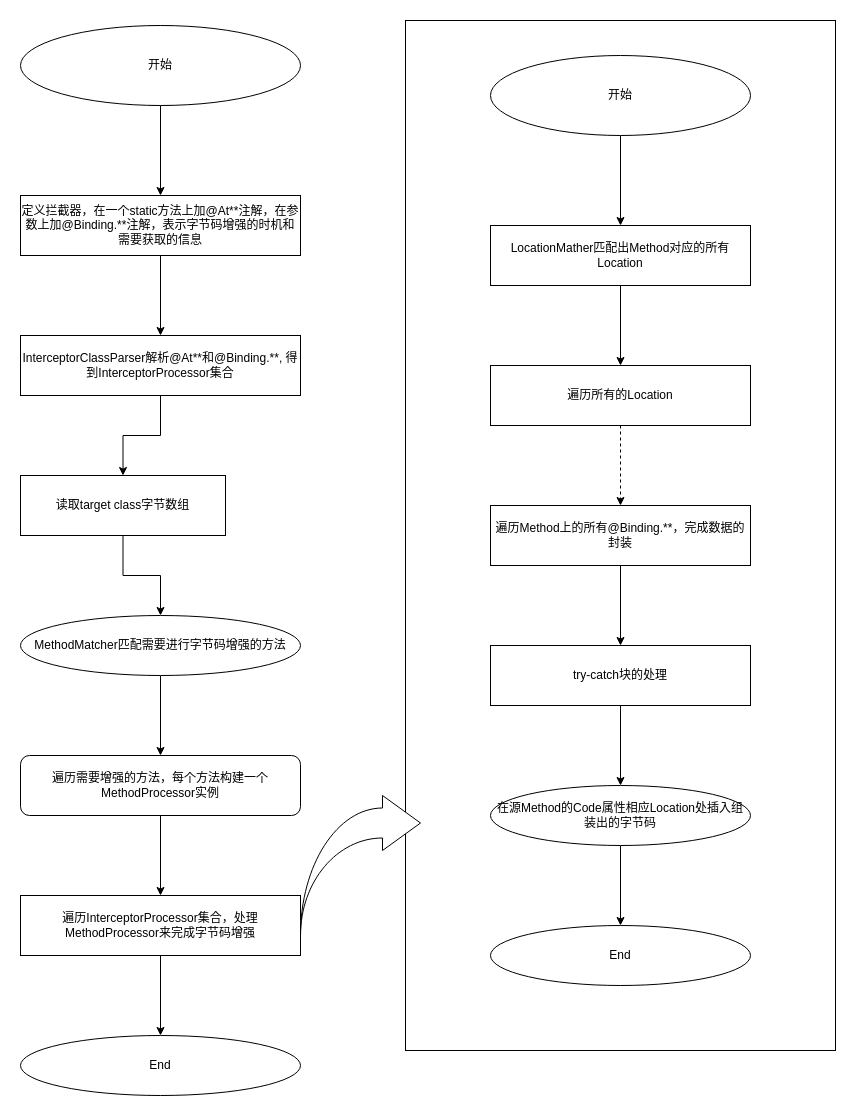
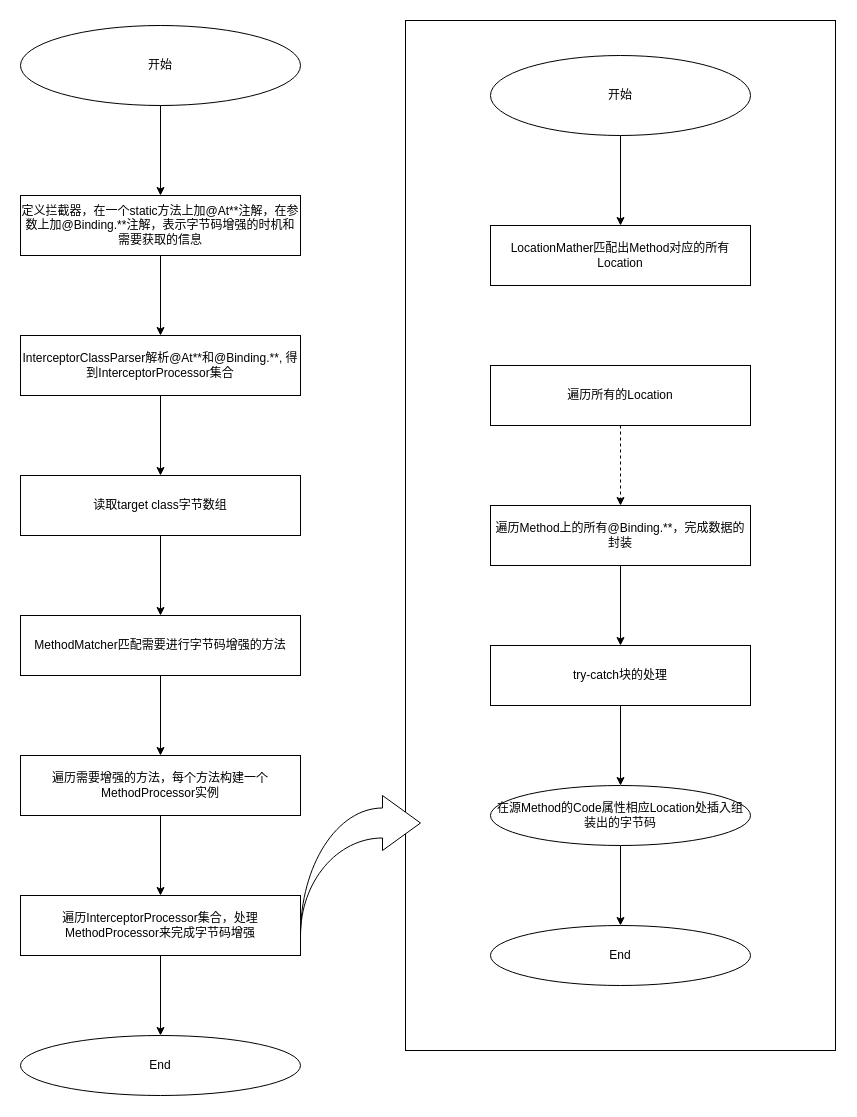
- <mxCell id="20" value="" style="edgeStyle=orthogonalEdgeStyle;rounded=0;orthogonalLoop=1;jettySize=auto;html=1;" parent="1" source="21" target="23" edge="1"><mxGeometry relative="1" as="geometry" /></mxCell>
- <mxCell id="10" value="读取target class字节数组" style="whiteSpace=wrap;html=1;" parent="1" vertex="1"><mxGeometry x="20" y="475" width="205" height="60" as="geometry" /></mxCell>
+ <mxCell id="10" value="读取target class字节数组" style="whiteSpace=wrap;html=1;" parent="1" vertex="1"><mxGeometry y="475" width="280" height="60" as="geometry" x="20" /></mxCell>
- <mxCell id="12" value="MethodMatcher匹配需要进行字节码增强的方法" style="ellipse;whiteSpace=wrap;html=1;" parent="1" vertex="1"><mxGeometry y="615" width="280" height="60" as="geometry" x="20" /></mxCell>
+ <mxCell id="12" value="MethodMatcher匹配需要进行字节码增强的方法" style="whiteSpace=wrap;html=1;" parent="1" vertex="1"><mxGeometry y="615" width="280" height="60" as="geometry" x="20" /></mxCell>
- <mxCell id="14" value="遍历需要增强的方法，每个方法构建一个MethodProcessor实例" style="whiteSpace=wrap;html=1;rounded=1;" parent="1" vertex="1"><mxGeometry y="755" width="280" height="60" as="geometry" x="20" /></mxCell>
+ <mxCell id="14" value="遍历需要增强的方法，每个方法构建一个MethodProcessor实例" style="whiteSpace=wrap;html=1;" parent="1" vertex="1"><mxGeometry y="755" width="280" height="60" as="geometry" x="20" /></mxCell>
